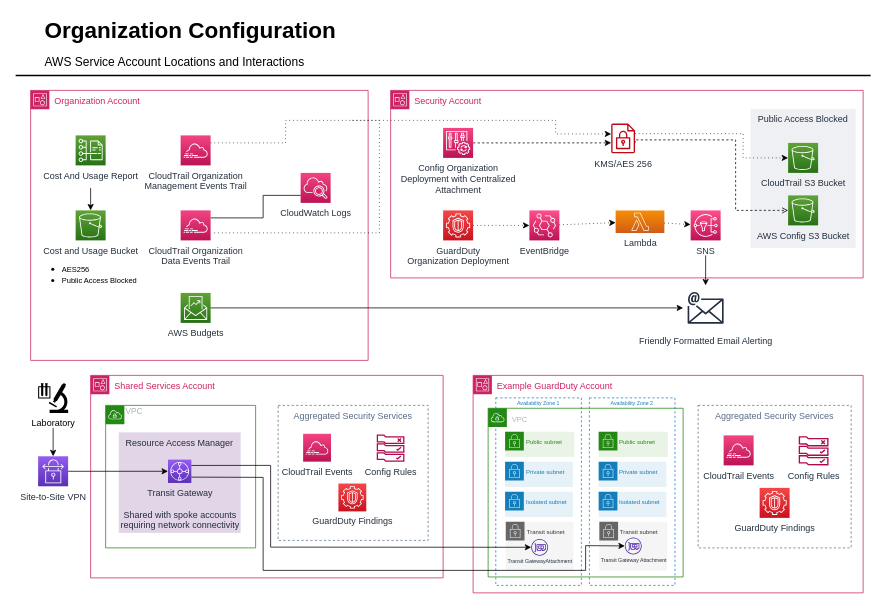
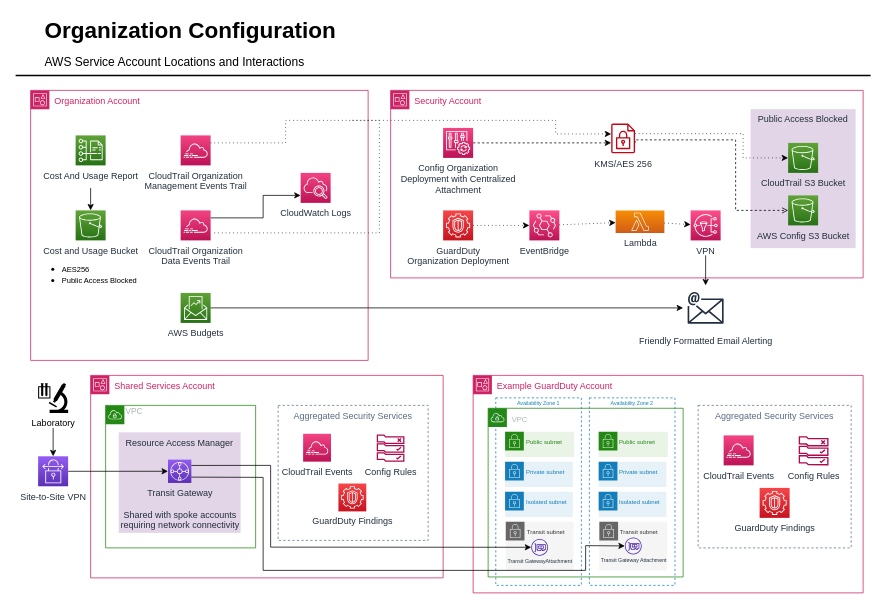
- <mxCell id="13" value="Public Access Blocked" style="fillColor=#EFF0F3;strokeColor=none;dashed=0;verticalAlign=top;fontStyle=0;fontColor=#232F3D;" parent="12" vertex="1"><mxGeometry x="480" y="25.04" width="140" height="185.32" as="geometry" /></mxCell>
+ <mxCell id="13" value="Public Access Blocked" style="fillColor=#e1d5e7;strokeColor=none;dashed=0;verticalAlign=top;fontStyle=0;fontColor=#232F3D;" parent="12" vertex="1"><mxGeometry x="480" y="25.04" width="140" height="185.32" as="geometry" /></mxCell>
- <mxCell id="34" style="edgeStyle=orthogonalEdgeStyle;rounded=0;orthogonalLoop=1;jettySize=auto;html=1;exitX=1;exitY=0.25;exitDx=0;exitDy=0;exitPerimeter=0;entryX=0;entryY=0.75;entryDx=0;entryDy=0;entryPerimeter=0;endArrow=none;" parent="31" source="35" target="33" edge="1"><mxGeometry relative="1" as="geometry"><Array as="points"><mxPoint x="310" y="170" /><mxPoint x="310" y="140" /></Array></mxGeometry></mxCell>
+ <mxCell id="34" style="edgeStyle=orthogonalEdgeStyle;rounded=0;orthogonalLoop=1;jettySize=auto;html=1;exitX=1;exitY=0.25;exitDx=0;exitDy=0;exitPerimeter=0;entryX=0;entryY=0.75;entryDx=0;entryDy=0;entryPerimeter=0;" parent="31" source="35" target="33" edge="1"><mxGeometry relative="1" as="geometry"><Array as="points"><mxPoint x="310" y="170" /><mxPoint x="310" y="140" /></Array></mxGeometry></mxCell>
- <mxCell id="26" value="SNS" style="sketch=0;points=[[0,0,0],[0.25,0,0],[0.5,0,0],[0.75,0,0],[1,0,0],[0,1,0],[0.25,1,0],[0.5,1,0],[0.75,1,0],[1,1,0],[0,0.25,0],[0,0.5,0],[0,0.75,0],[1,0.25,0],[1,0.5,0],[1,0.75,0]];outlineConnect=0;fontColor=#232F3E;gradientColor=#FF4F8B;gradientDirection=north;fillColor=#BC1356;strokeColor=#ffffff;dashed=0;verticalLabelPosition=bottom;verticalAlign=top;align=center;html=1;fontSize=12;fontStyle=0;aspect=fixed;shape=mxgraph.aws4.resourceIcon;resIcon=mxgraph.aws4.sns;" parent="12" vertex="1"><mxGeometry x="400" y="160.04" width="40" height="40" as="geometry" /></mxCell>
+ <mxCell id="26" value="VPN" style="sketch=0;points=[[0,0,0],[0.25,0,0],[0.5,0,0],[0.75,0,0],[1,0,0],[0,1,0],[0.25,1,0],[0.5,1,0],[0.75,1,0],[1,1,0],[0,0.25,0],[0,0.5,0],[0,0.75,0],[1,0.25,0],[1,0.5,0],[1,0.75,0]];outlineConnect=0;fontColor=#232F3E;gradientColor=#FF4F8B;gradientDirection=north;fillColor=#BC1356;strokeColor=#ffffff;dashed=0;verticalLabelPosition=bottom;verticalAlign=top;align=center;html=1;fontSize=12;fontStyle=0;aspect=fixed;shape=mxgraph.aws4.resourceIcon;resIcon=mxgraph.aws4.sns;" parent="12" vertex="1"><mxGeometry x="400" y="160.04" width="40" height="40" as="geometry" /></mxCell>
